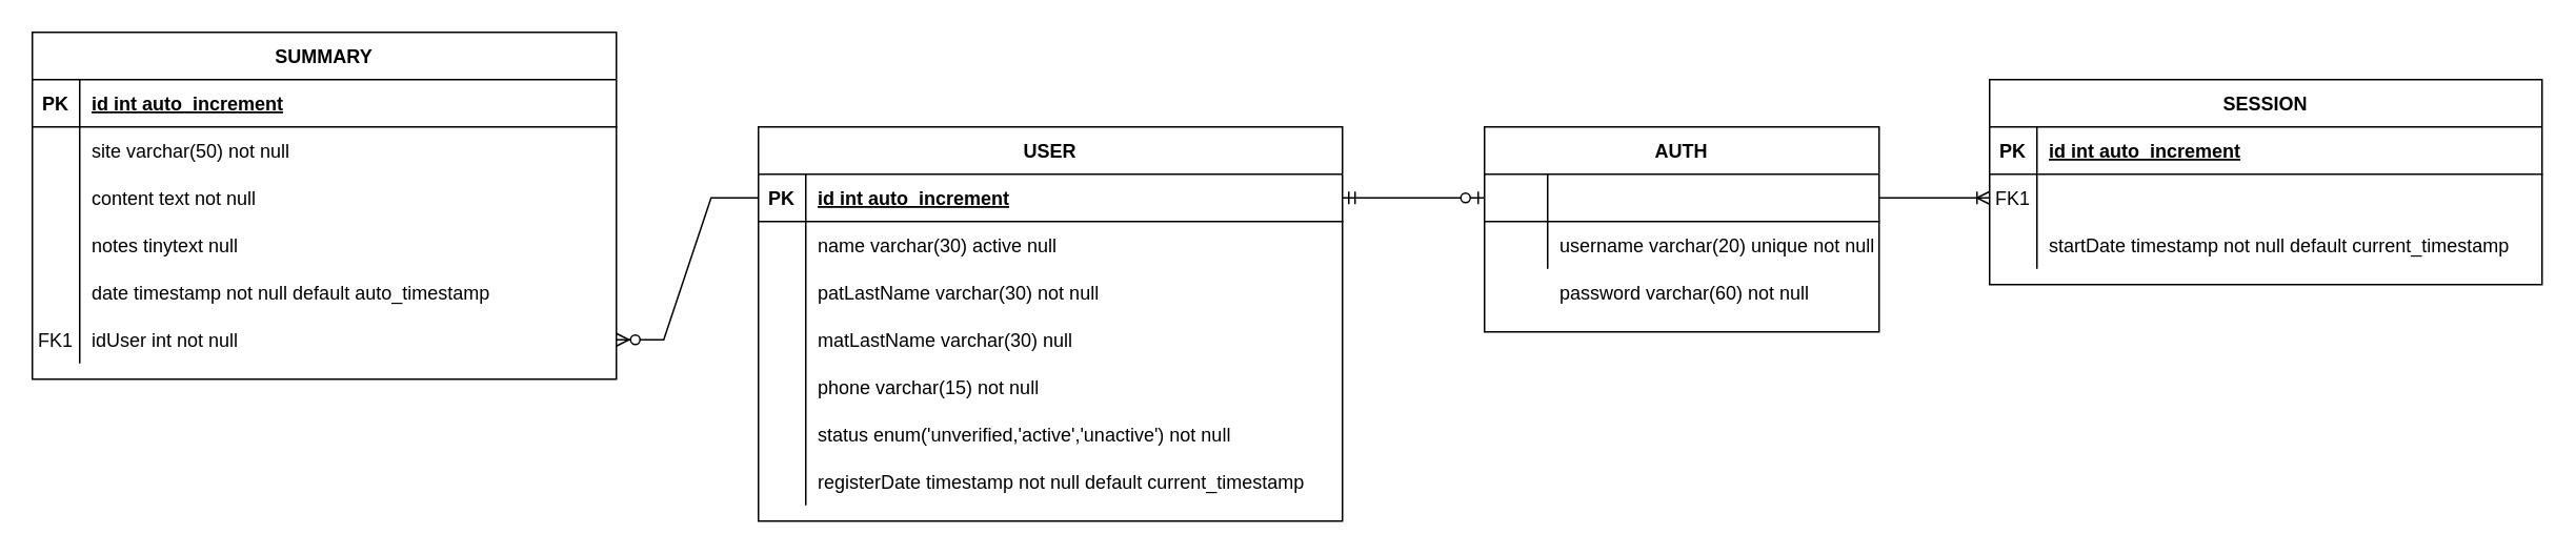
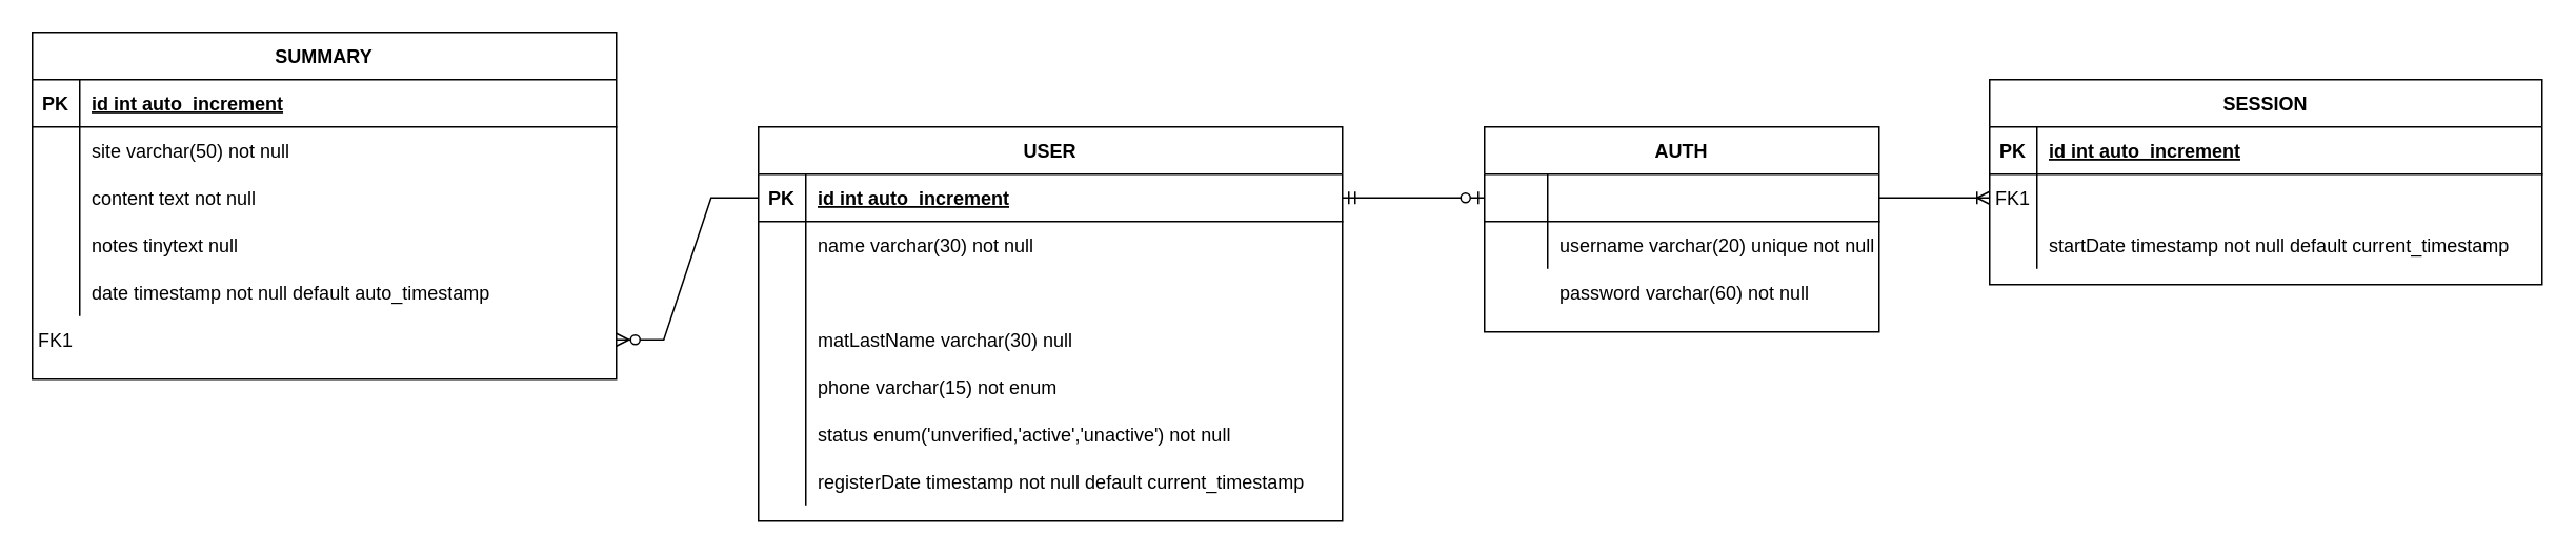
- <mxCell id="25" value="name varchar(30) active null" style="shape=partialRectangle;overflow=hidden;connectable=0;fillColor=none;top=0;left=0;bottom=0;right=0;align=left;spacingLeft=6;" parent="23" vertex="1"><mxGeometry x="30" width="340" height="30" as="geometry"><mxRectangle width="340" height="30" as="alternateBounds" /></mxGeometry></mxCell>
+ <mxCell id="25" value="name varchar(30) not null" style="shape=partialRectangle;overflow=hidden;connectable=0;fillColor=none;top=0;left=0;bottom=0;right=0;align=left;spacingLeft=6;" parent="23" vertex="1"><mxGeometry x="30" width="340" height="30" as="geometry"><mxRectangle width="340" height="30" as="alternateBounds" /></mxGeometry></mxCell>
- <mxCell id="28" value="patLastName varchar(30) not null" style="shape=partialRectangle;overflow=hidden;connectable=0;fillColor=none;top=0;left=0;bottom=0;right=0;align=left;spacingLeft=6;" parent="26" vertex="1"><mxGeometry x="30" width="340" height="30" as="geometry"><mxRectangle width="340" height="30" as="alternateBounds" /></mxGeometry></mxCell>
- <mxCell id="61" value="idUser int not null" style="shape=partialRectangle;overflow=hidden;connectable=0;fillColor=none;top=0;left=0;bottom=0;right=0;align=left;spacingLeft=6;" parent="59" vertex="1"><mxGeometry x="30" width="340" height="30" as="geometry"><mxRectangle width="340" height="30" as="alternateBounds" /></mxGeometry></mxCell>
- <mxCell id="34" value="phone varchar(15) not null" style="shape=partialRectangle;overflow=hidden;connectable=0;fillColor=none;top=0;left=0;bottom=0;right=0;align=left;spacingLeft=6;" parent="32" vertex="1"><mxGeometry x="30" width="340" height="30" as="geometry"><mxRectangle width="340" height="30" as="alternateBounds" /></mxGeometry></mxCell>
+ <mxCell id="34" value="phone varchar(15) not enum" style="shape=partialRectangle;overflow=hidden;connectable=0;fillColor=none;top=0;left=0;bottom=0;right=0;align=left;spacingLeft=6;" parent="32" vertex="1"><mxGeometry x="30" width="340" height="30" as="geometry"><mxRectangle width="340" height="30" as="alternateBounds" /></mxGeometry></mxCell>
